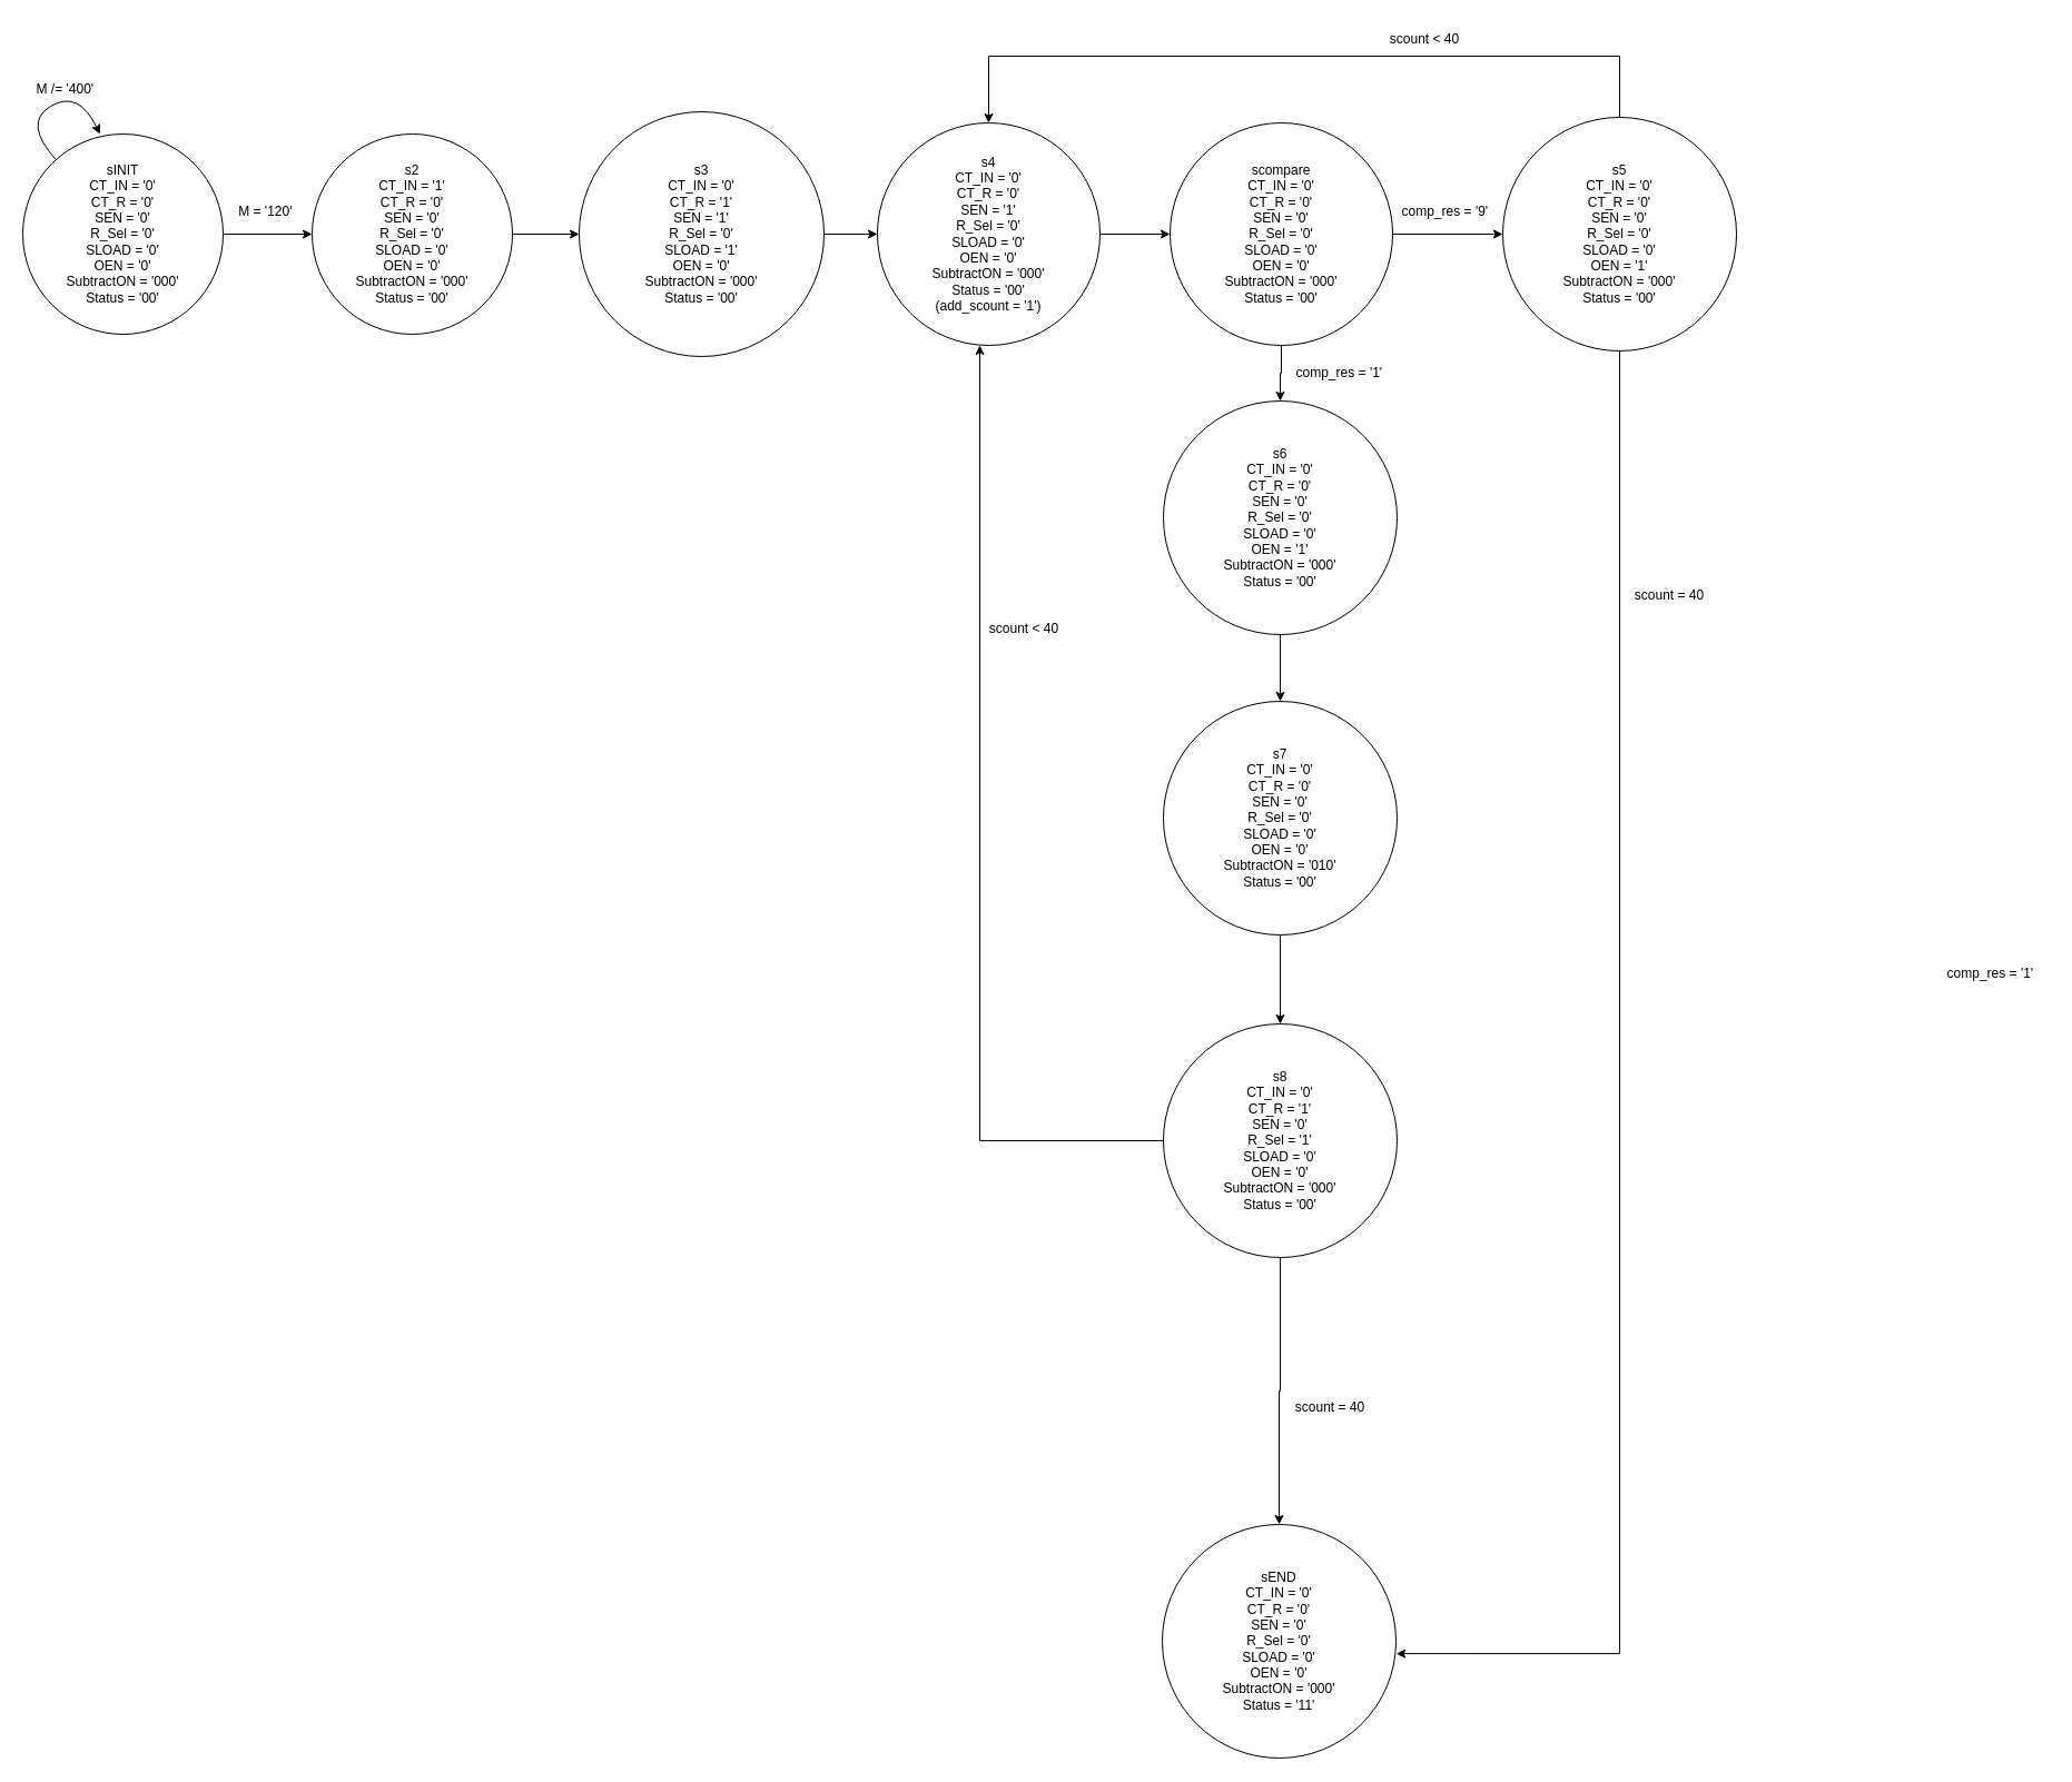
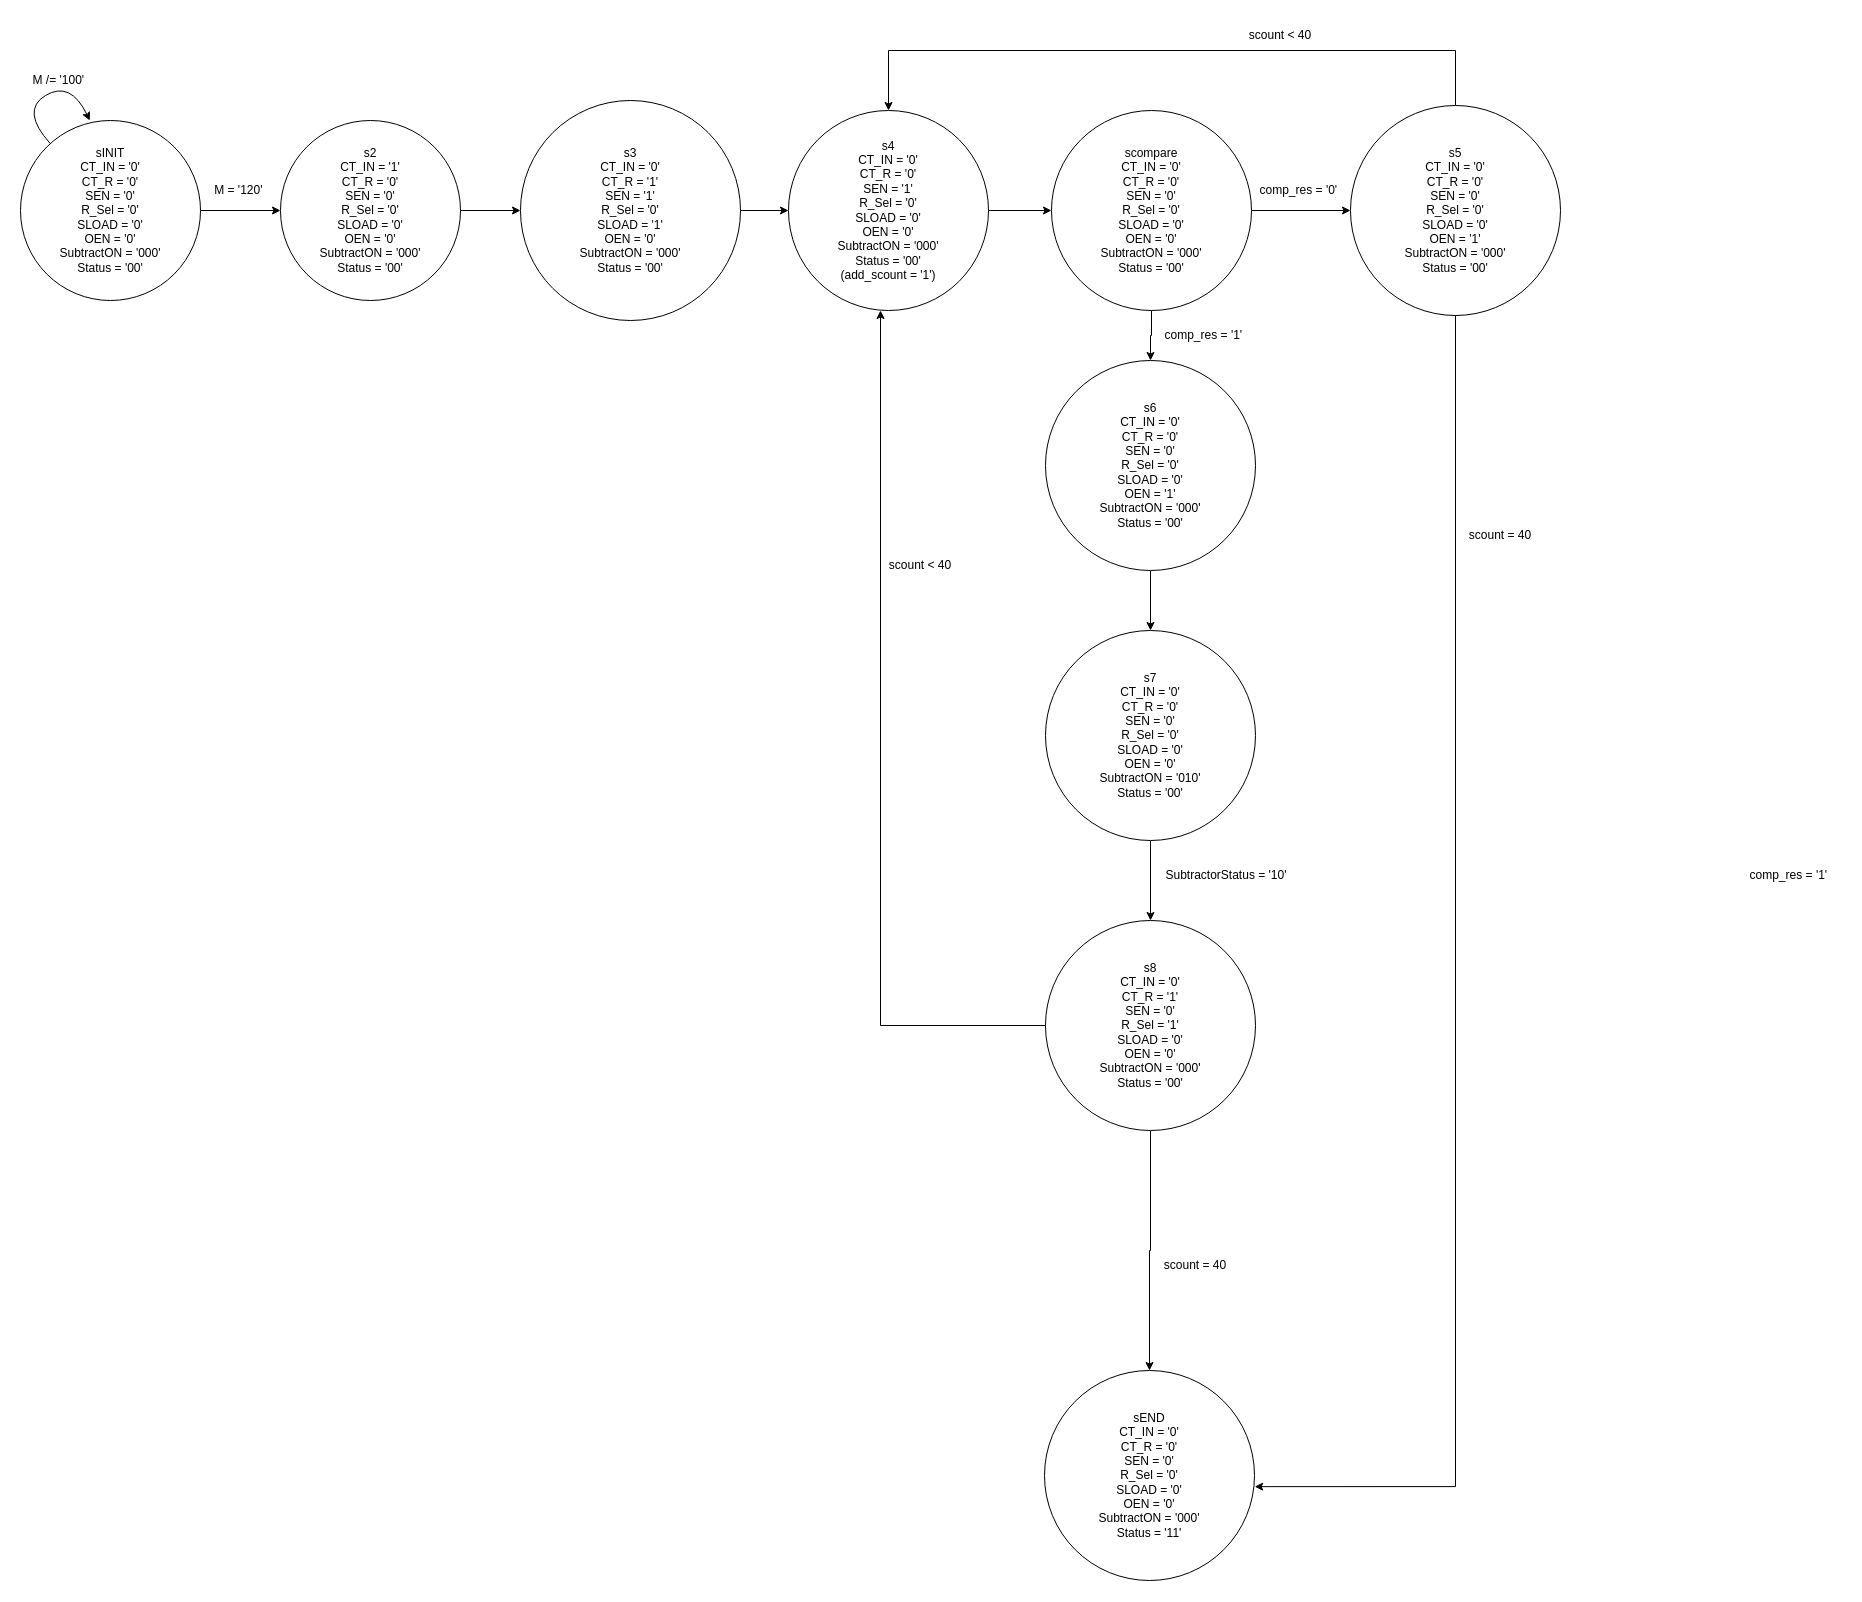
- <mxCell id="5" value="M /= '400'&amp;nbsp;" style="text;html=1;strokeColor=none;fillColor=none;align=center;verticalAlign=middle;whiteSpace=wrap;rounded=0;" parent="1" vertex="1"><mxGeometry x="30" y="60" width="60" height="40" as="geometry" /></mxCell>
+ <mxCell id="5" value="M /= '100'&amp;nbsp;" style="text;html=1;strokeColor=none;fillColor=none;align=center;verticalAlign=middle;whiteSpace=wrap;rounded=0;" parent="1" vertex="1"><mxGeometry x="30" y="60" width="60" height="40" as="geometry" /></mxCell>
- <mxCell id="34" value="comp_res = '9'&amp;nbsp;" style="text;html=1;strokeColor=none;fillColor=none;align=center;verticalAlign=middle;whiteSpace=wrap;rounded=0;" parent="1" vertex="1"><mxGeometry x="1250" y="175" width="100" height="30" as="geometry" /></mxCell>
+ <mxCell id="34" value="comp_res = '0'&amp;nbsp;" style="text;html=1;strokeColor=none;fillColor=none;align=center;verticalAlign=middle;whiteSpace=wrap;rounded=0;" parent="1" vertex="1"><mxGeometry x="1250" y="175" width="100" height="30" as="geometry" /></mxCell>
+ <mxCell id="21" value="SubtractorStatus = '10'" style="text;html=1;strokeColor=none;fillColor=none;align=center;verticalAlign=middle;whiteSpace=wrap;rounded=0;" parent="1" vertex="1"><mxGeometry x="1151" y="860" width="150" height="30" as="geometry" /></mxCell>
